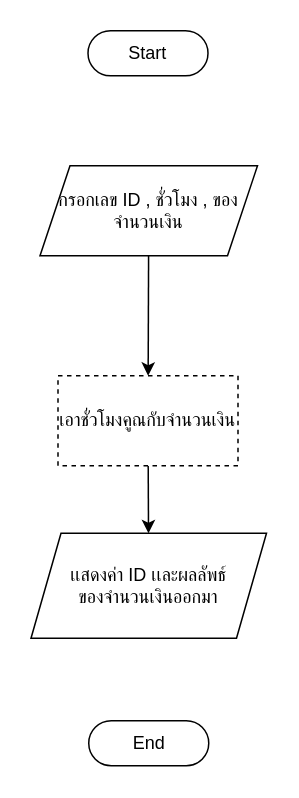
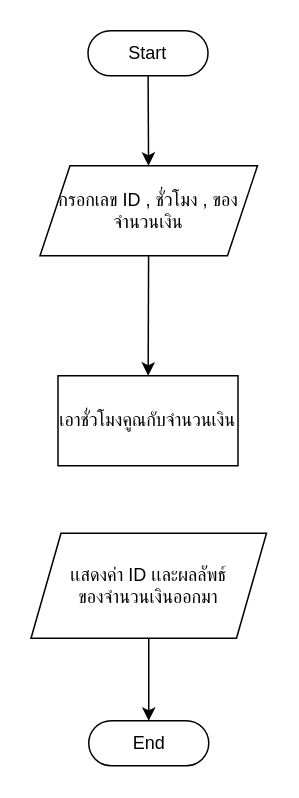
+ <mxCell id="2" value="" style="edgeStyle=none;html=1;" edge="1" parent="1" source="3" target="6"><mxGeometry relative="1" as="geometry" /></mxCell>
- <mxCell id="8" value="เอาชั่วโมงคูณกับจำนวนเงิน" style="rounded=0;whiteSpace=wrap;html=1;dashed=1;" vertex="1" parent="1"><mxGeometry x="38" y="250" width="120" height="60" as="geometry" /></mxCell>
+ <mxCell id="8" value="เอาชั่วโมงคูณกับจำนวนเงิน" style="rounded=0;whiteSpace=wrap;html=1;" vertex="1" parent="1"><mxGeometry x="38" y="250" width="120" height="60" as="geometry" /></mxCell>
- <mxCell id="7" value="" style="edgeStyle=none;html=1;" edge="1" parent="1" source="8" target="10"><mxGeometry relative="1" as="geometry" /></mxCell>
+ <mxCell id="9" value="" style="edgeStyle=none;html=1;" edge="1" parent="1" source="10" target="4"><mxGeometry relative="1" as="geometry" /></mxCell>
